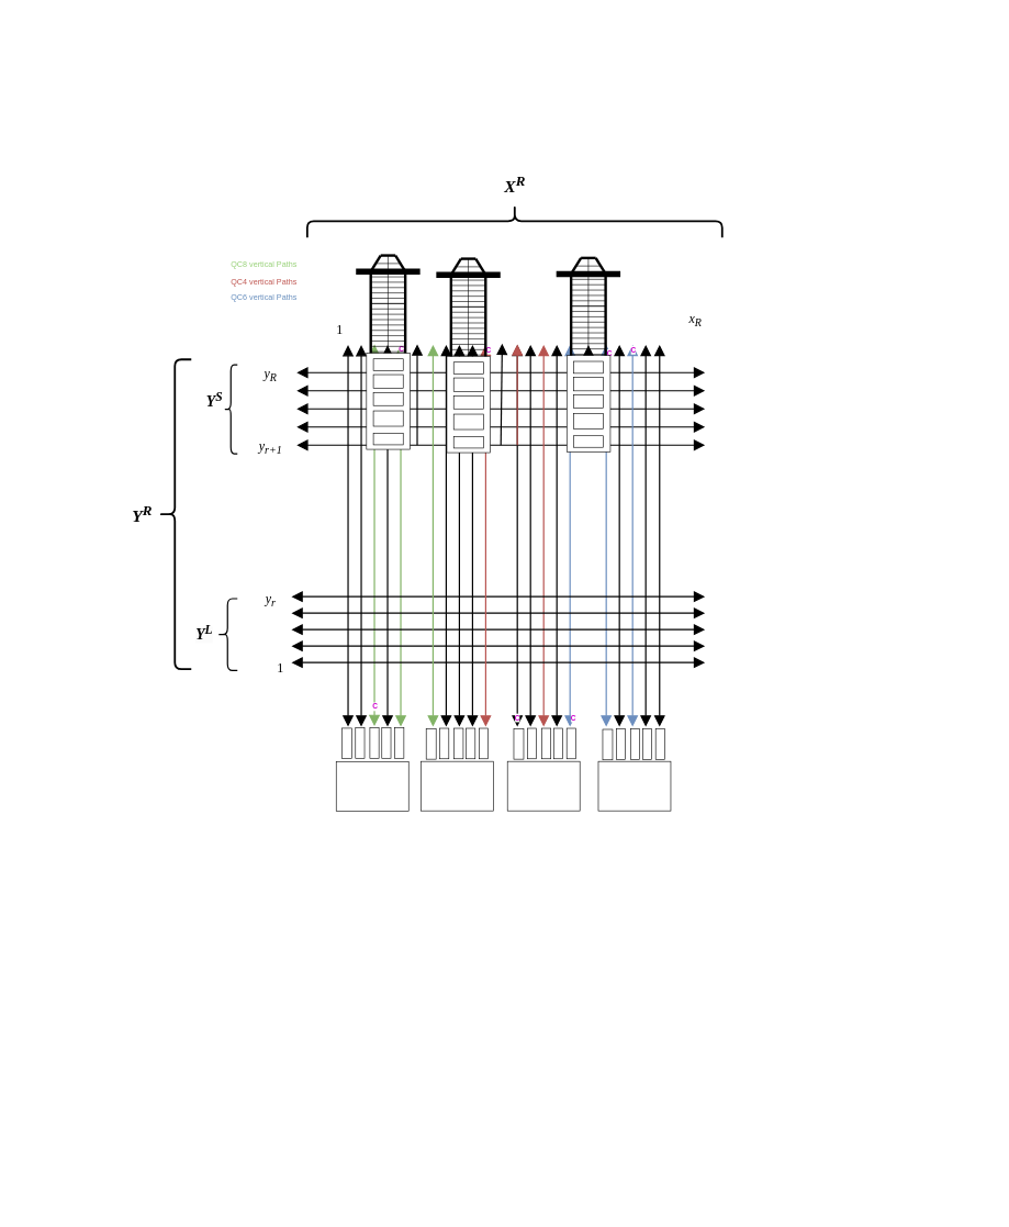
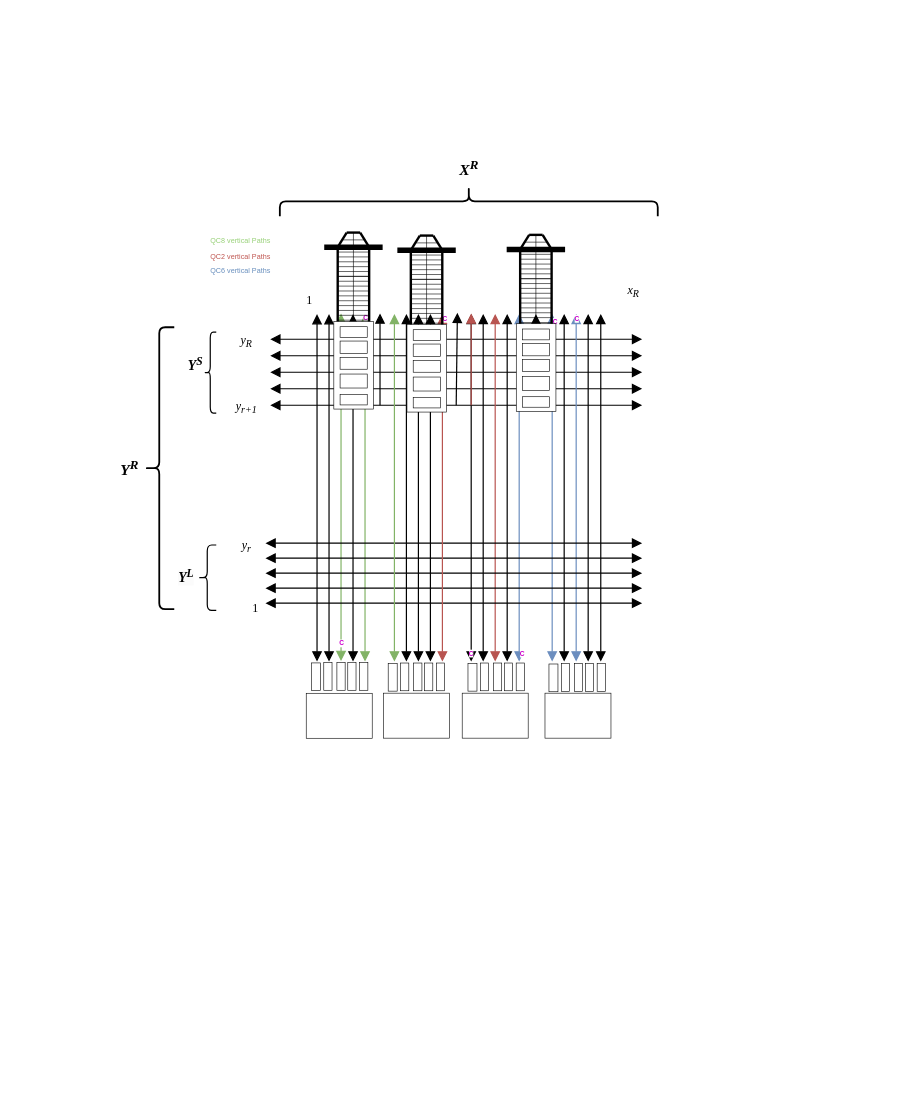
- <mxCell id="187" value="&lt;font&gt;QC4 vertical Paths&lt;/font&gt;&lt;div&gt;&lt;br&gt;&lt;/div&gt;" style="text;html=1;align=center;verticalAlign=middle;resizable=0;points=[];autosize=1;fontColor=#bf5651;" vertex="1" parent="1"><mxGeometry x="340" y="415" width="120" height="40" as="geometry" /></mxCell>
+ <mxCell id="187" value="&lt;font&gt;QC2 vertical Paths&lt;/font&gt;&lt;div&gt;&lt;br&gt;&lt;/div&gt;" style="text;html=1;align=center;verticalAlign=middle;resizable=0;points=[];autosize=1;fontColor=#bf5651;" vertex="1" parent="1"><mxGeometry x="340" y="415" width="120" height="40" as="geometry" /></mxCell>
